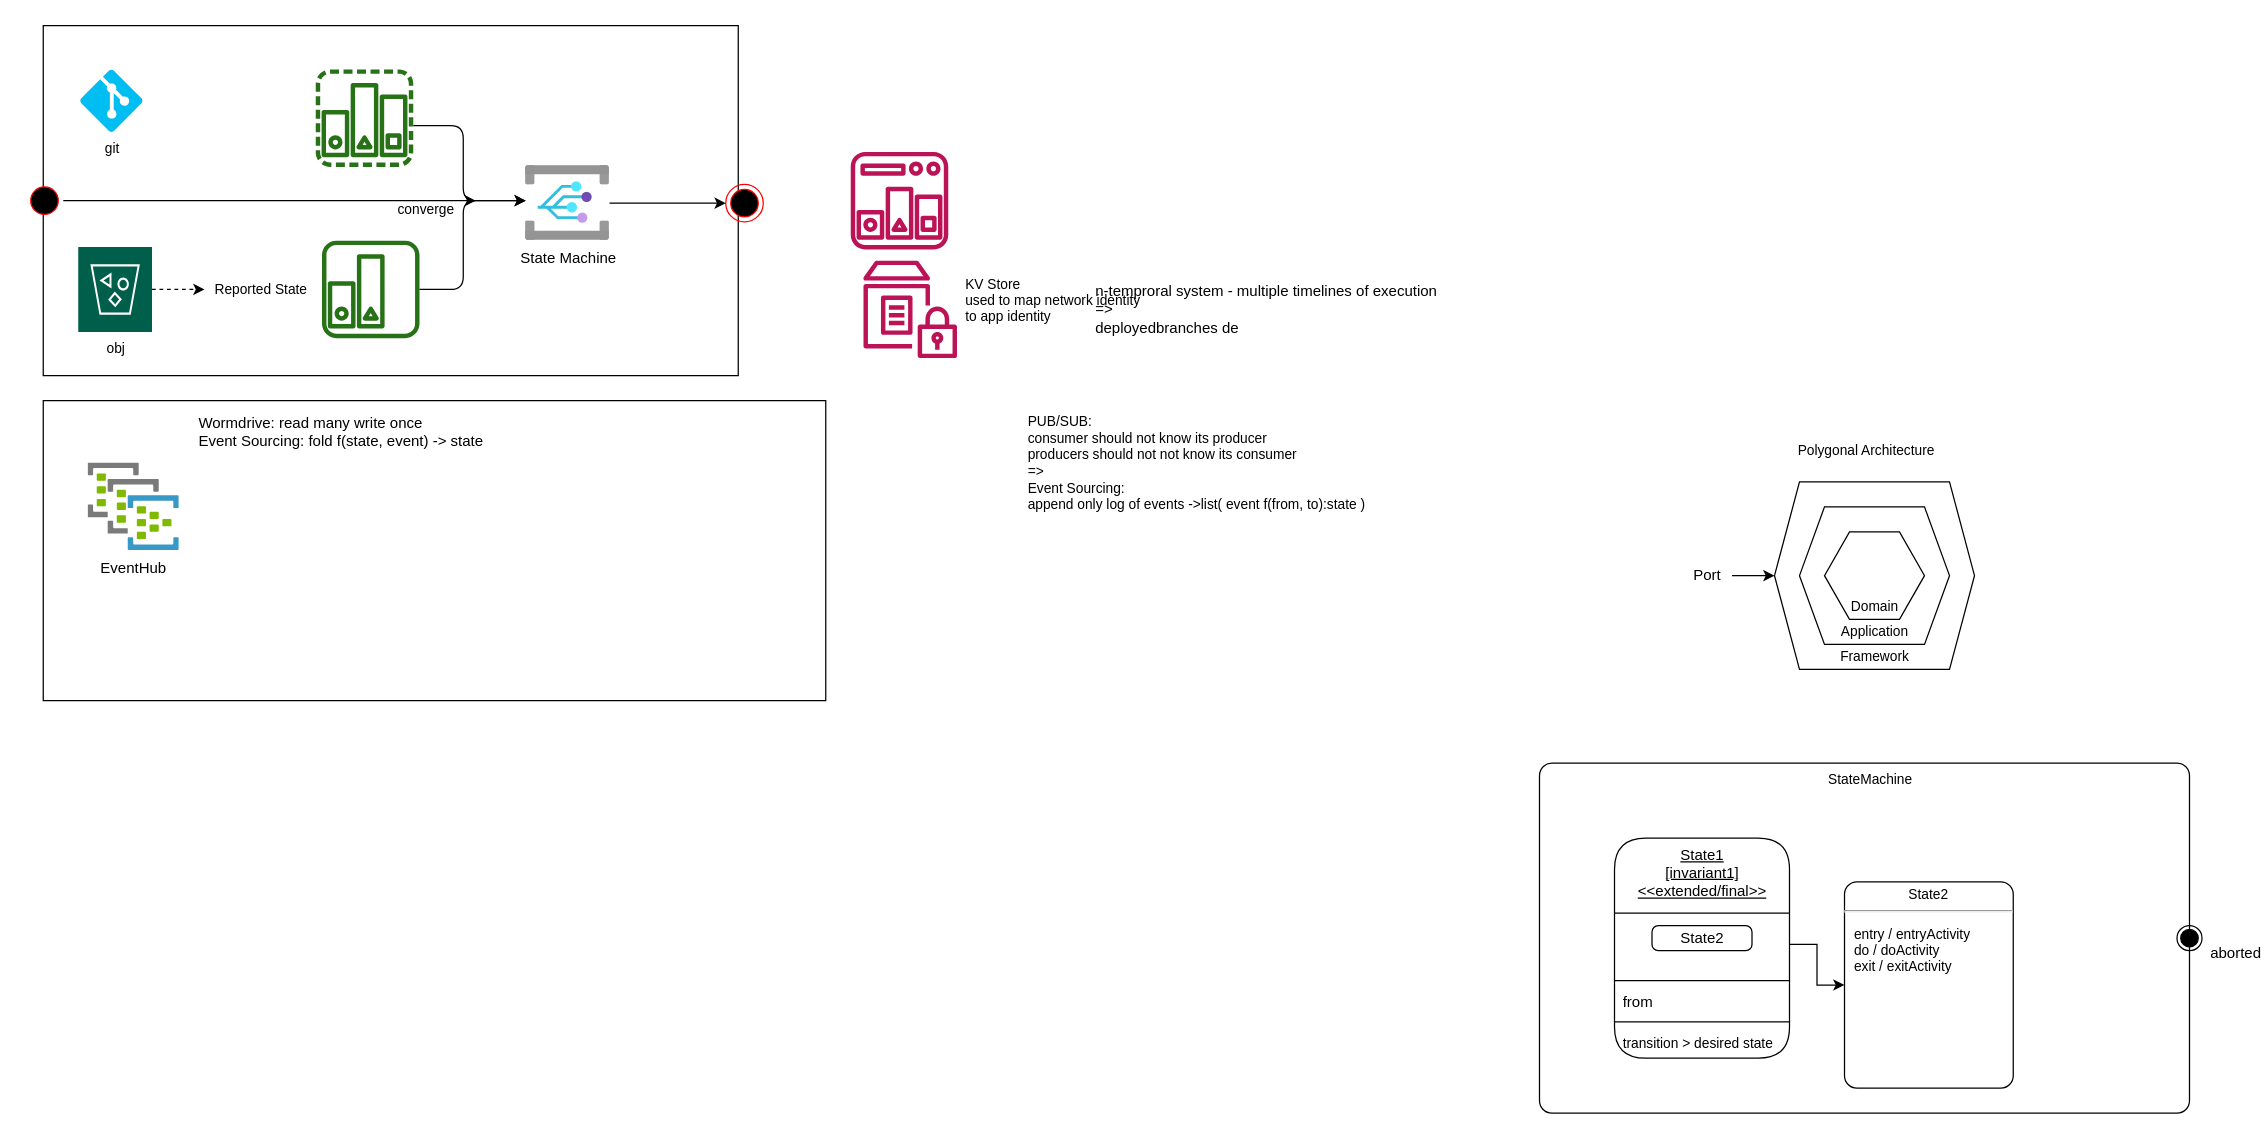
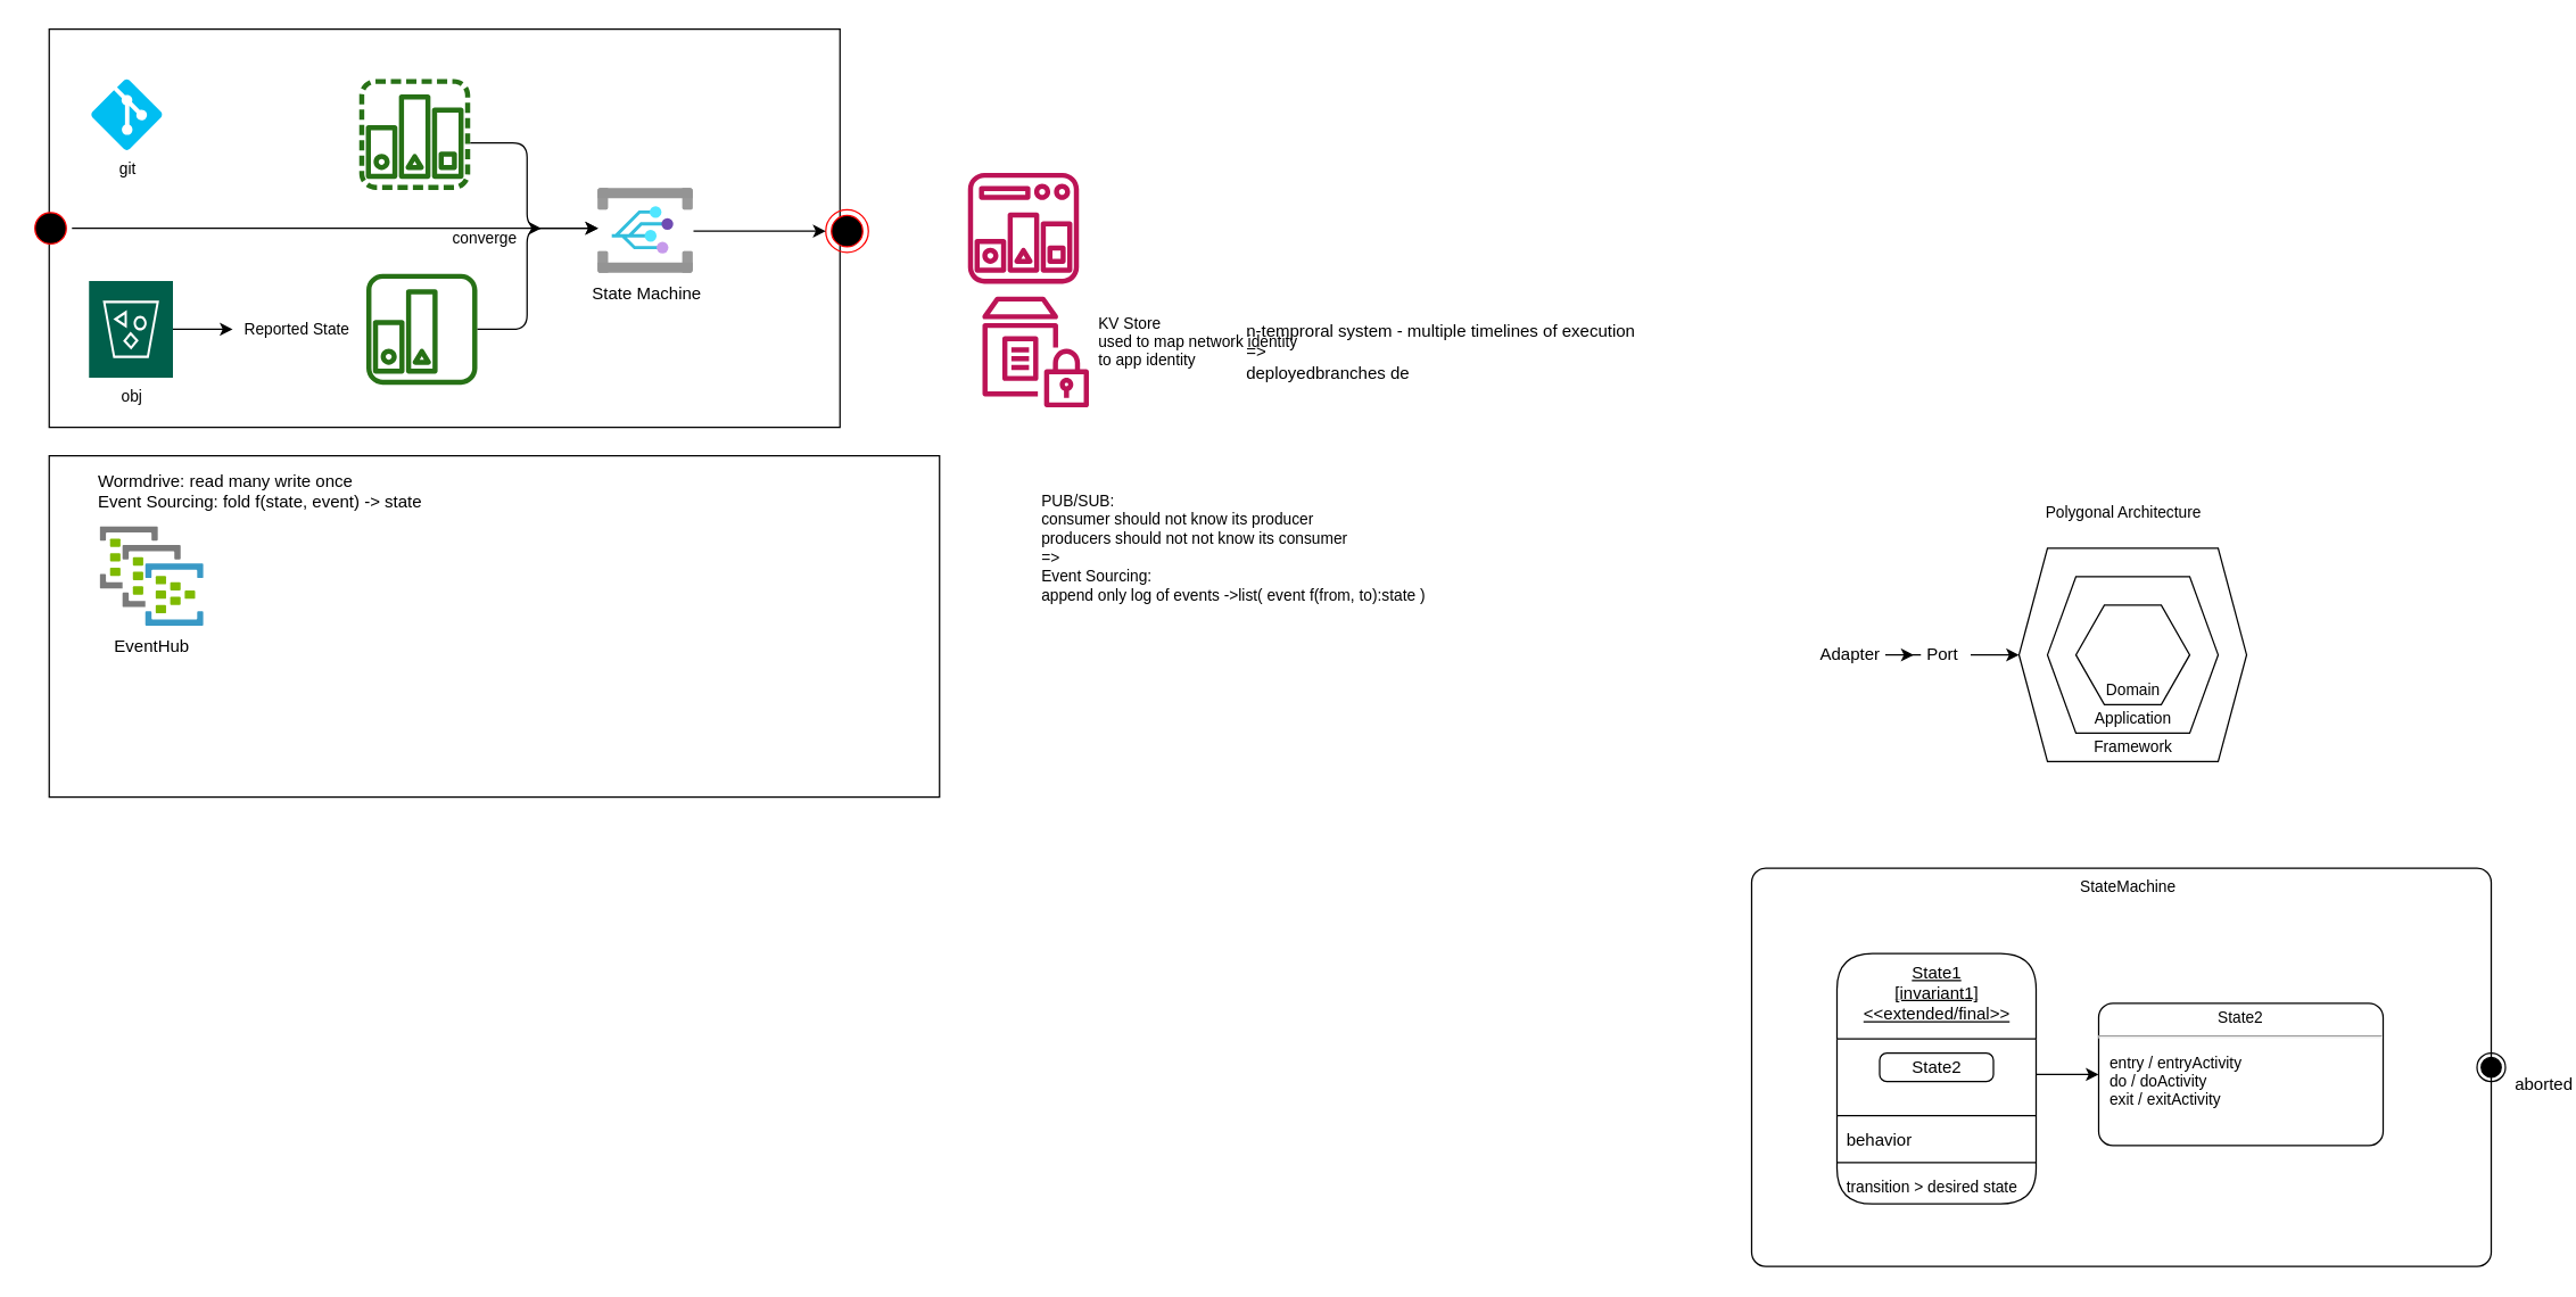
- <mxCell id="44" style="edgeStyle=orthogonalEdgeStyle;rounded=1;orthogonalLoop=1;jettySize=auto;html=1;fontSize=11;dashed=1;" parent="1" source="45" target="36" edge="1"><mxGeometry relative="1" as="geometry" /></mxCell>
+ <mxCell id="44" style="edgeStyle=orthogonalEdgeStyle;rounded=1;orthogonalLoop=1;jettySize=auto;html=1;fontSize=11;" parent="1" source="45" target="36" edge="1"><mxGeometry relative="1" as="geometry" /></mxCell>
- <mxCell id="13" value="&lt;div style=&quot;text-align: left&quot;&gt;&lt;span&gt;Wormdrive: read many write once&lt;/span&gt;&lt;/div&gt;Event Sourcing: fold f(state, event) -&amp;gt; state" style="text;html=1;align=center;verticalAlign=middle;resizable=0;points=[];autosize=1;strokeColor=none;" parent="1" vertex="1"><mxGeometry x="152" y="330" width="240" height="30" as="geometry" /></mxCell>
+ <mxCell id="13" value="&lt;div style=&quot;text-align: left&quot;&gt;&lt;span&gt;Wormdrive: read many write once&lt;/span&gt;&lt;/div&gt;Event Sourcing: fold f(state, event) -&amp;gt; state" style="text;html=1;align=center;verticalAlign=middle;resizable=0;points=[];autosize=1;strokeColor=none;" parent="1" vertex="1"><mxGeometry x="62" y="330" width="240" height="30" as="geometry" /></mxCell>
- <mxCell id="16" value="PUB/SUB: &lt;br&gt;consumer should not know its producer&amp;nbsp;&lt;br&gt;producers should not not know its consumer&lt;br&gt;=&amp;gt;&lt;br&gt;Event Sourcing:&lt;br&gt;append only log of events -&amp;gt;list( event f(from, to):state )" style="text;html=1;align=left;verticalAlign=middle;resizable=0;points=[];autosize=1;strokeColor=none;fontSize=11;" parent="1" vertex="1"><mxGeometry x="820" y="330" width="290" height="80" as="geometry" /></mxCell>
+ <mxCell id="16" value="PUB/SUB: &lt;br&gt;consumer should not know its producer&amp;nbsp;&lt;br&gt;producers should not not know its consumer&lt;br&gt;=&amp;gt;&lt;br&gt;Event Sourcing:&lt;br&gt;append only log of events -&amp;gt;list( event f(from, to):state )" style="text;html=1;align=left;verticalAlign=middle;resizable=0;points=[];autosize=1;strokeColor=none;fontSize=11;" parent="1" vertex="1"><mxGeometry x="730" y="345" width="290" height="80" as="geometry" /></mxCell>
+ <mxCell id="10" value="Adapter" style="text;html=1;align=center;verticalAlign=middle;resizable=0;points=[];autosize=1;strokeColor=none;" parent="1" vertex="1"><mxGeometry x="1270" y="450" width="60" height="20" as="geometry" /></mxCell>
+ <mxCell id="9" style="edgeStyle=orthogonalEdgeStyle;rounded=0;orthogonalLoop=1;jettySize=auto;html=1;fontSize=11;" parent="1" source="10" target="8" edge="1"><mxGeometry relative="1" as="geometry" /></mxCell>
- <mxCell id="27" value="&lt;p style=&quot;margin:0px;margin-top:4px;text-align:center;&quot;&gt;State2&lt;hr/&gt;&lt;/p&gt;&lt;p style=&quot;margin:0px;margin-left:8px;text-align:left;&quot;&gt;entry / entryActivity&lt;br/&gt;do / doActivity&lt;br/&gt;exit / exitActivity&lt;/p&gt;" style="shape=mxgraph.sysml.simpleState;html=1;overflow=fill;whiteSpace=wrap;align=center;fontSize=11;" parent="18" vertex="1"><mxGeometry x="244" y="95" width="135" height="165" as="geometry" /></mxCell>
+ <mxCell id="27" value="&lt;p style=&quot;margin:0px;margin-top:4px;text-align:center;&quot;&gt;State2&lt;hr/&gt;&lt;/p&gt;&lt;p style=&quot;margin:0px;margin-left:8px;text-align:left;&quot;&gt;entry / entryActivity&lt;br/&gt;do / doActivity&lt;br/&gt;exit / exitActivity&lt;/p&gt;" style="shape=mxgraph.sysml.simpleState;html=1;overflow=fill;whiteSpace=wrap;align=center;fontSize=11;" parent="18" vertex="1"><mxGeometry x="244" y="95" width="200" height="100" as="geometry" /></mxCell>
- <mxCell id="24" value="from" style="fillColor=none;strokeColor=none;align=left;verticalAlign=middle;spacingLeft=5;" parent="20" vertex="1"><mxGeometry y="118" width="140" height="25" as="geometry" /></mxCell>
+ <mxCell id="24" value="behavior" style="fillColor=none;strokeColor=none;align=left;verticalAlign=middle;spacingLeft=5;" parent="20" vertex="1"><mxGeometry y="118" width="140" height="25" as="geometry" /></mxCell>
